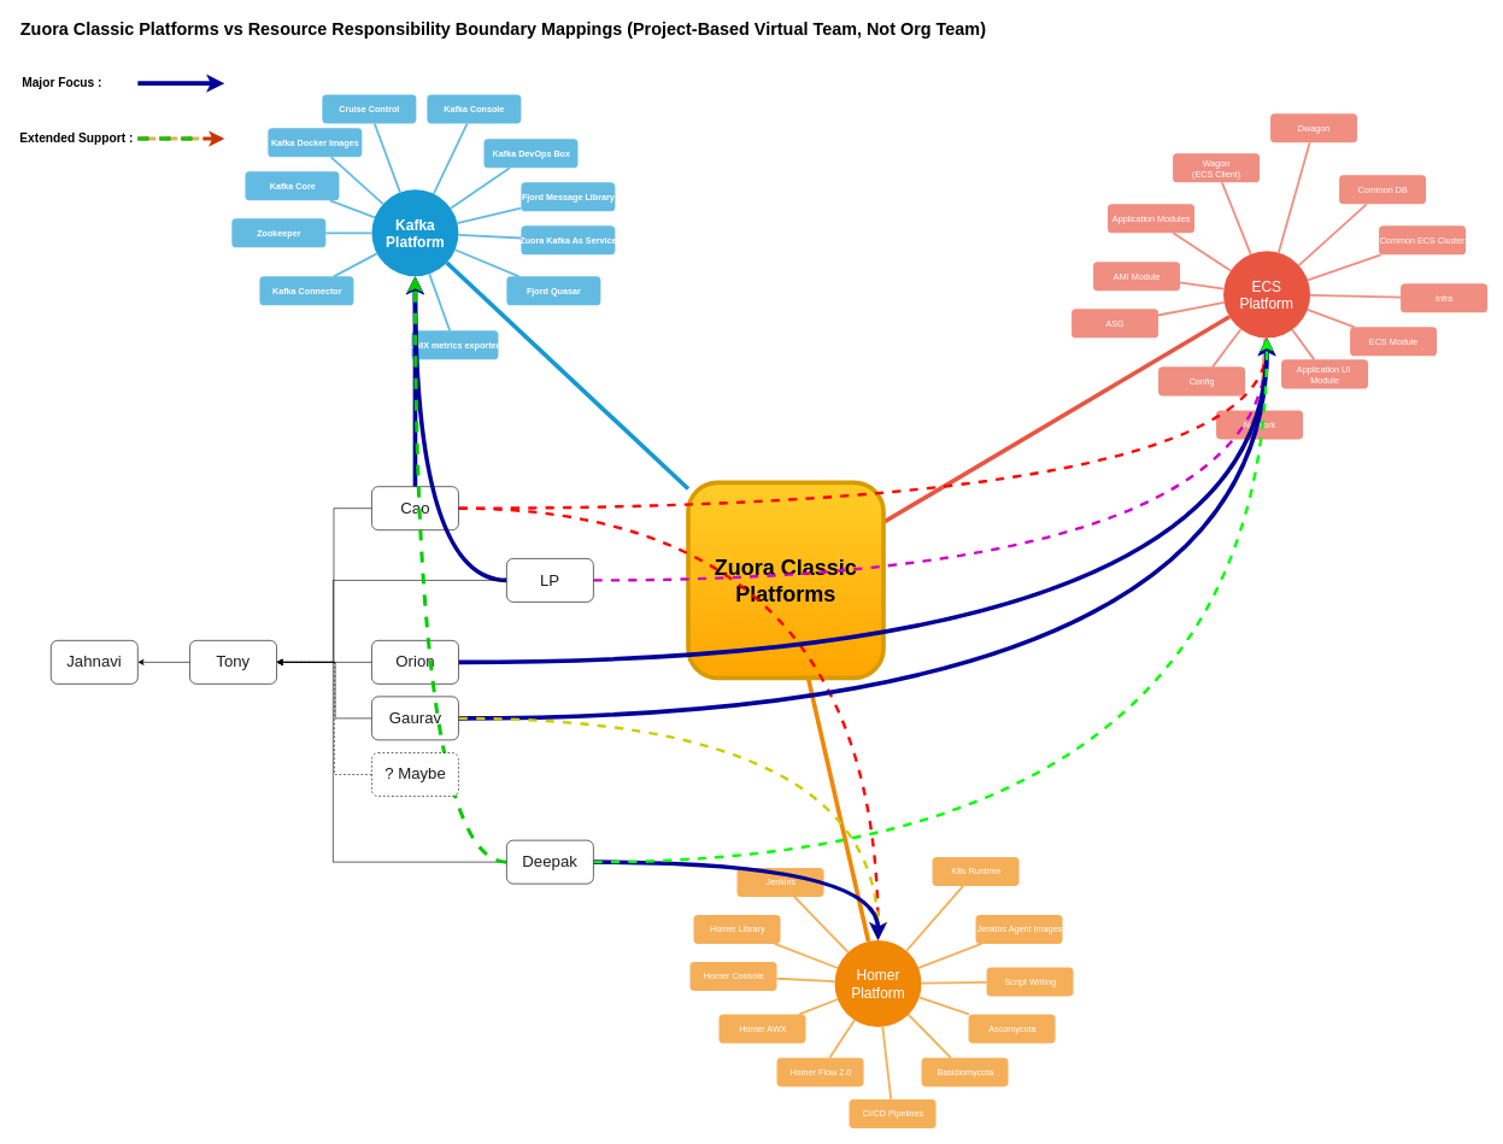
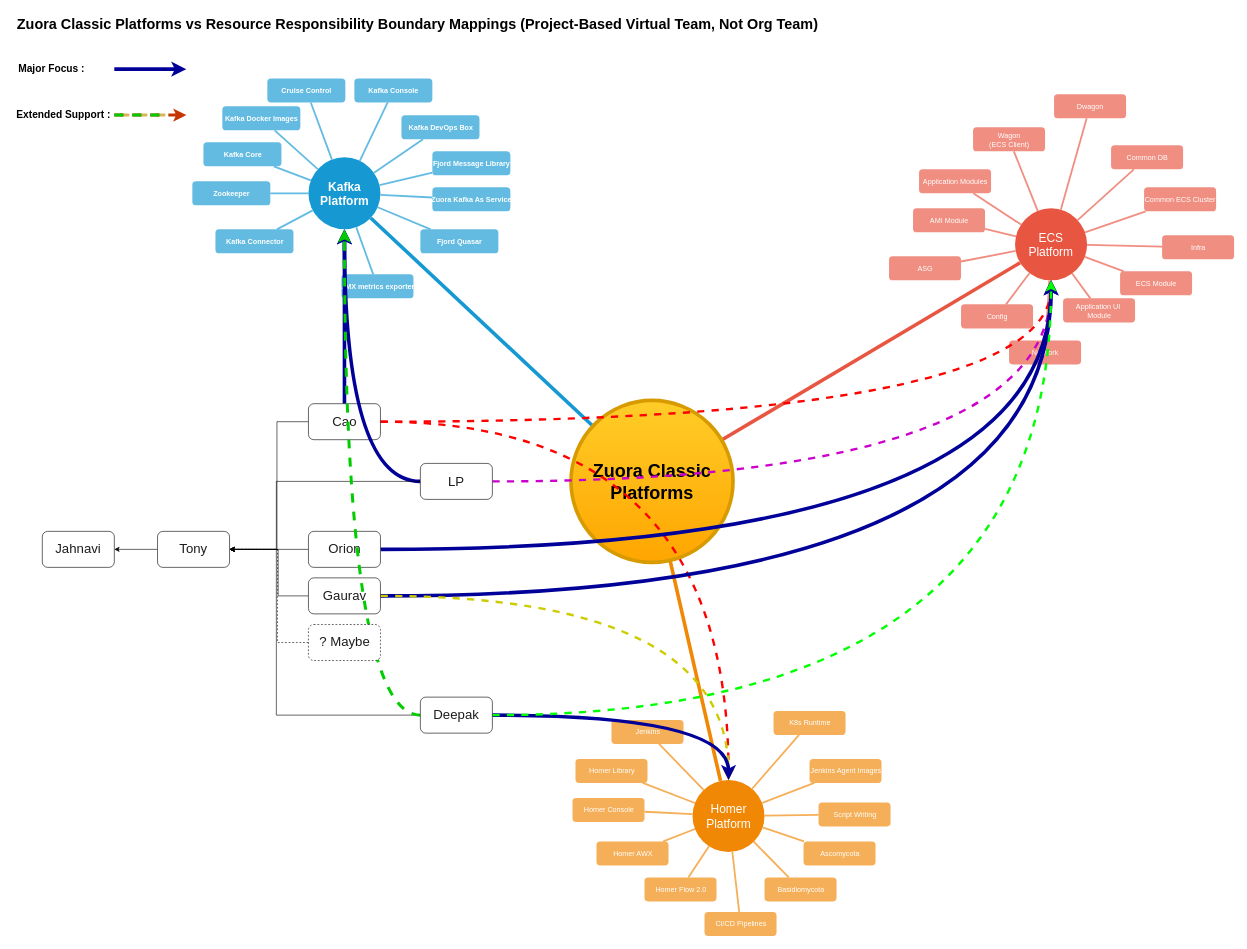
- <mxCell id="32" value="AMI Module" style="rounded=1;fillColor=#f08e81;strokeColor=none;strokeWidth=3;shadow=0;html=1;fontColor=#FFFFFF;" parent="1" vertex="1"><mxGeometry x="1511" y="361.5" width="120" height="40" as="geometry" /></mxCell>
+ <mxCell id="32" value="AMI Module" style="rounded=1;fillColor=#f08e81;strokeColor=none;strokeWidth=3;shadow=0;html=1;fontColor=#FFFFFF;" parent="1" vertex="1"><mxGeometry x="1521" y="346.5" width="120" height="40" as="geometry" /></mxCell>
- <mxCell id="77" value="Zuora Classic Platforms" style="whiteSpace=wrap;html=1;shadow=0;fontFamily=Helvetica;fontSize=30;align=center;strokeColor=#d79b00;strokeWidth=6;fillColor=#ffcd28;fontStyle=1;gradientColor=#ffa500;rounded=1;" parent="1" vertex="1"><mxGeometry x="951" y="666.5" width="270" height="270" as="geometry" /></mxCell>
+ <mxCell id="77" value="Zuora Classic Platforms" style="ellipse;whiteSpace=wrap;html=1;shadow=0;fontFamily=Helvetica;fontSize=30;align=center;strokeColor=#d79b00;strokeWidth=6;fillColor=#ffcd28;fontStyle=1;gradientColor=#ffa500;" parent="1" vertex="1"><mxGeometry x="951" y="666.5" width="270" height="270" as="geometry" /></mxCell>
